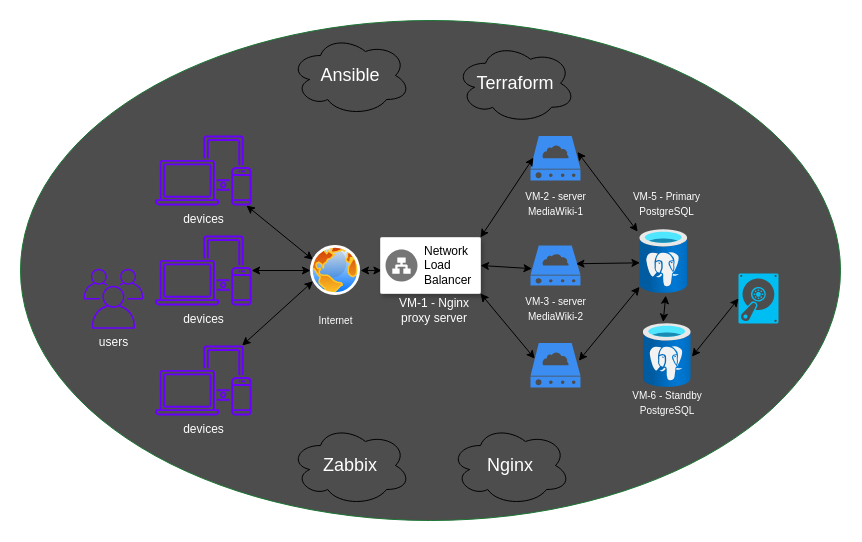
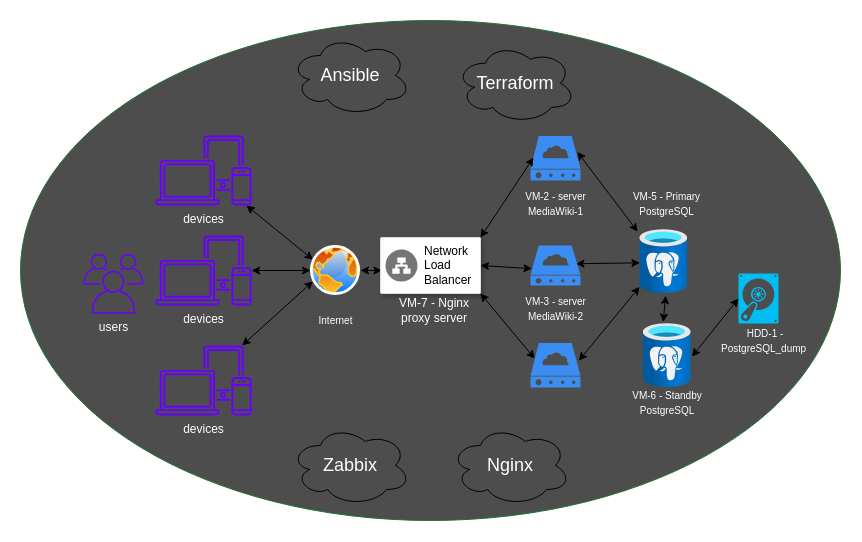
- <mxCell id="9" value="&lt;font color=&quot;#ffffff&quot;&gt;users&lt;/font&gt;" style="sketch=0;outlineConnect=0;fontColor=#ffffff;strokeColor=#3700CC;fillColor=#6a00ff;dashed=0;verticalLabelPosition=bottom;verticalAlign=top;align=center;html=1;fontSize=12;fontStyle=0;aspect=fixed;shape=mxgraph.aws4.illustration_users;pointerEvents=1;points=[];" parent="1" vertex="1"><mxGeometry x="83" y="268.25" width="60" height="60" as="geometry" /></mxCell>
+ <mxCell id="9" value="&lt;font color=&quot;#ffffff&quot;&gt;users&lt;/font&gt;" style="sketch=0;outlineConnect=0;fontColor=#ffffff;strokeColor=#3700CC;fillColor=#6a00ff;dashed=0;verticalLabelPosition=bottom;verticalAlign=top;align=center;html=1;fontSize=12;fontStyle=0;aspect=fixed;shape=mxgraph.aws4.illustration_users;pointerEvents=1;points=[];" parent="1" vertex="1"><mxGeometry x="83" y="253.25" width="60" height="60" as="geometry" /></mxCell>
- <mxCell id="15" value="&lt;font color=&quot;#ffffff&quot;&gt;VM-1 - Nginx proxy server&lt;/font&gt;" style="text;strokeColor=none;align=center;fillColor=none;html=1;verticalAlign=middle;whiteSpace=wrap;rounded=0;" parent="1" vertex="1"><mxGeometry x="388" y="295" width="92" height="30" as="geometry" /></mxCell>
+ <mxCell id="15" value="&lt;font color=&quot;#ffffff&quot;&gt;VM-7 - Nginx proxy server&lt;/font&gt;" style="text;strokeColor=none;align=center;fillColor=none;html=1;verticalAlign=middle;whiteSpace=wrap;rounded=0;" parent="1" vertex="1"><mxGeometry x="388" y="295" width="92" height="30" as="geometry" /></mxCell>
- <mxCell id="36" value="&lt;span style=&quot;font-size: 10px;&quot;&gt;&lt;font color=&quot;#ffffff&quot;&gt;HDD-1 - PostgreSQL_dump&amp;nbsp;&lt;/font&gt;&lt;/span&gt;" style="text;strokeColor=none;align=center;fillColor=none;html=1;verticalAlign=middle;whiteSpace=wrap;rounded=0;" vertex="1" parent="1"><mxGeometry x="718" y="435" width="93.5" height="30" as="geometry" /></mxCell>
+ <mxCell id="36" value="&lt;span style=&quot;font-size: 10px;&quot;&gt;&lt;font color=&quot;#ffffff&quot;&gt;HDD-1 - PostgreSQL_dump&amp;nbsp;&lt;/font&gt;&lt;/span&gt;" style="text;strokeColor=none;align=center;fillColor=none;html=1;verticalAlign=middle;whiteSpace=wrap;rounded=0;" vertex="1" parent="1"><mxGeometry x="718" y="325" width="93.5" height="30" as="geometry" /></mxCell>
